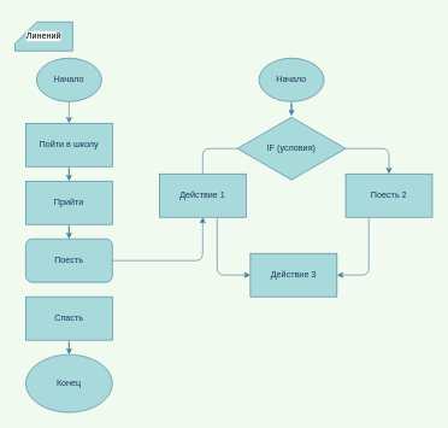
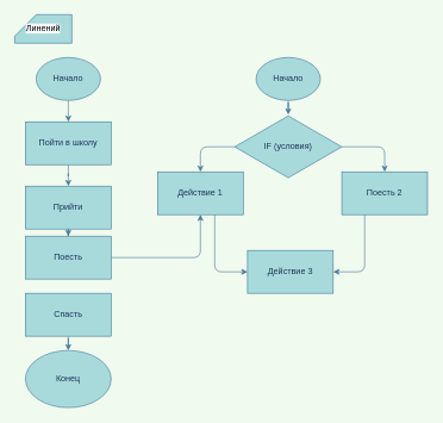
- <mxCell id="4" value="&#10;&#10;&lt;span style=&quot;color: rgb(0, 0, 0); font-family: helvetica; font-size: 12px; font-style: normal; font-weight: 400; letter-spacing: normal; text-align: center; text-indent: 0px; text-transform: none; word-spacing: 0px; background-color: rgb(248, 249, 250); display: inline; float: none;&quot;&gt;Линений&lt;/span&gt;&#10;&#10;" style="shape=card;whiteSpace=wrap;html=1;fillColor=#A8DADC;strokeColor=#457B9D;fontColor=#1D3557;" parent="1" vertex="1"><mxGeometry x="20" y="30" width="80" height="40" as="geometry" /></mxCell>
+ <mxCell id="4" value="&#10;&#10;&lt;span style=&quot;color: rgb(0, 0, 0); font-family: helvetica; font-size: 12px; font-style: normal; font-weight: 400; letter-spacing: normal; text-align: center; text-indent: 0px; text-transform: none; word-spacing: 0px; background-color: rgb(248, 249, 250); display: inline; float: none;&quot;&gt;Линений&lt;/span&gt;&#10;&#10;" style="shape=card;whiteSpace=wrap;html=1;fillColor=#A8DADC;strokeColor=#457B9D;fontColor=#1D3557;" parent="1" vertex="1"><mxGeometry x="20" y="20" width="80" height="40" as="geometry" /></mxCell>
- <mxCell id="16" value="" style="edgeStyle=orthogonalEdgeStyle;curved=0;rounded=1;sketch=0;orthogonalLoop=1;jettySize=auto;html=1;strokeColor=#457B9D;fillColor=#A8DADC;fontColor=#1D3557;endArrow=none;" parent="1" source="18" target="20" edge="1"><mxGeometry relative="1" as="geometry"><Array as="points"><mxPoint x="280" y="205" /></Array></mxGeometry></mxCell>
+ <mxCell id="16" value="" style="edgeStyle=orthogonalEdgeStyle;curved=0;rounded=1;sketch=0;orthogonalLoop=1;jettySize=auto;html=1;strokeColor=#457B9D;fillColor=#A8DADC;fontColor=#1D3557;" parent="1" source="18" target="20" edge="1"><mxGeometry relative="1" as="geometry"><Array as="points"><mxPoint x="280" y="205" /></Array></mxGeometry></mxCell>
- <mxCell id="8" value="Прийти" style="rounded=0;whiteSpace=wrap;html=1;fillColor=#A8DADC;strokeColor=#457B9D;fontColor=#1D3557;" parent="1" vertex="1"><mxGeometry x="35" y="250" width="120" height="60" as="geometry" /></mxCell>
+ <mxCell id="8" value="Прийти" style="rounded=0;whiteSpace=wrap;html=1;fillColor=#A8DADC;strokeColor=#457B9D;fontColor=#1D3557;" parent="1" vertex="1"><mxGeometry x="35" y="260" width="120" height="60" as="geometry" /></mxCell>
- <mxCell id="10" value="Поесть" style="whiteSpace=wrap;html=1;fillColor=#A8DADC;strokeColor=#457B9D;fontColor=#1D3557;rounded=1;" parent="1" vertex="1"><mxGeometry x="35" y="330" width="120" height="60" as="geometry" /></mxCell>
+ <mxCell id="10" value="Поесть" style="rounded=0;whiteSpace=wrap;html=1;fillColor=#A8DADC;strokeColor=#457B9D;fontColor=#1D3557;" parent="1" vertex="1"><mxGeometry x="35" y="330" width="120" height="60" as="geometry" /></mxCell>
